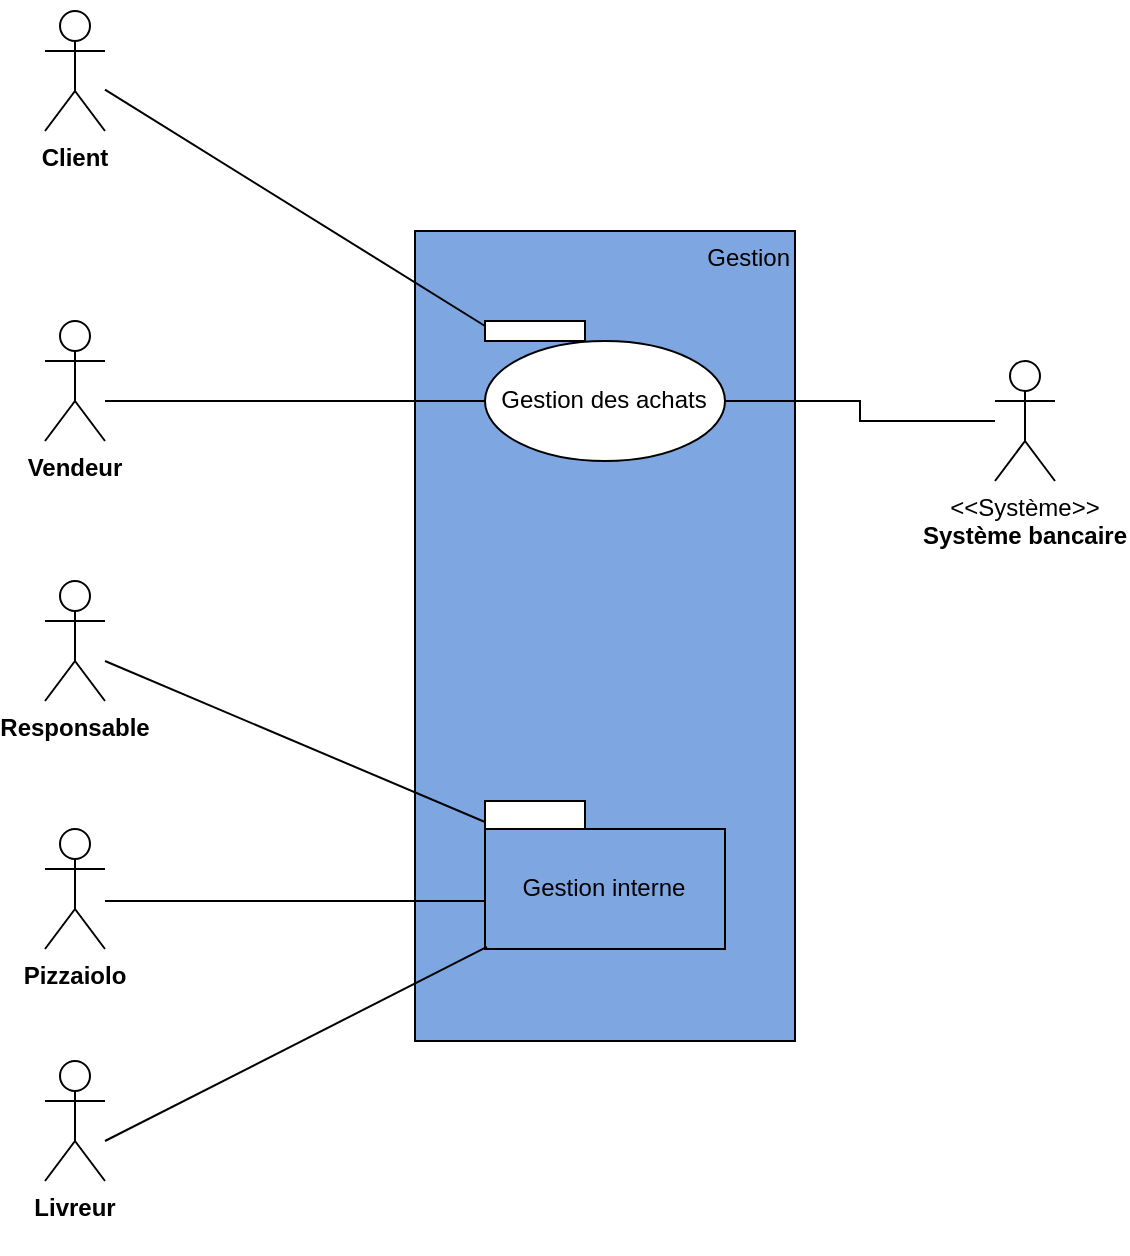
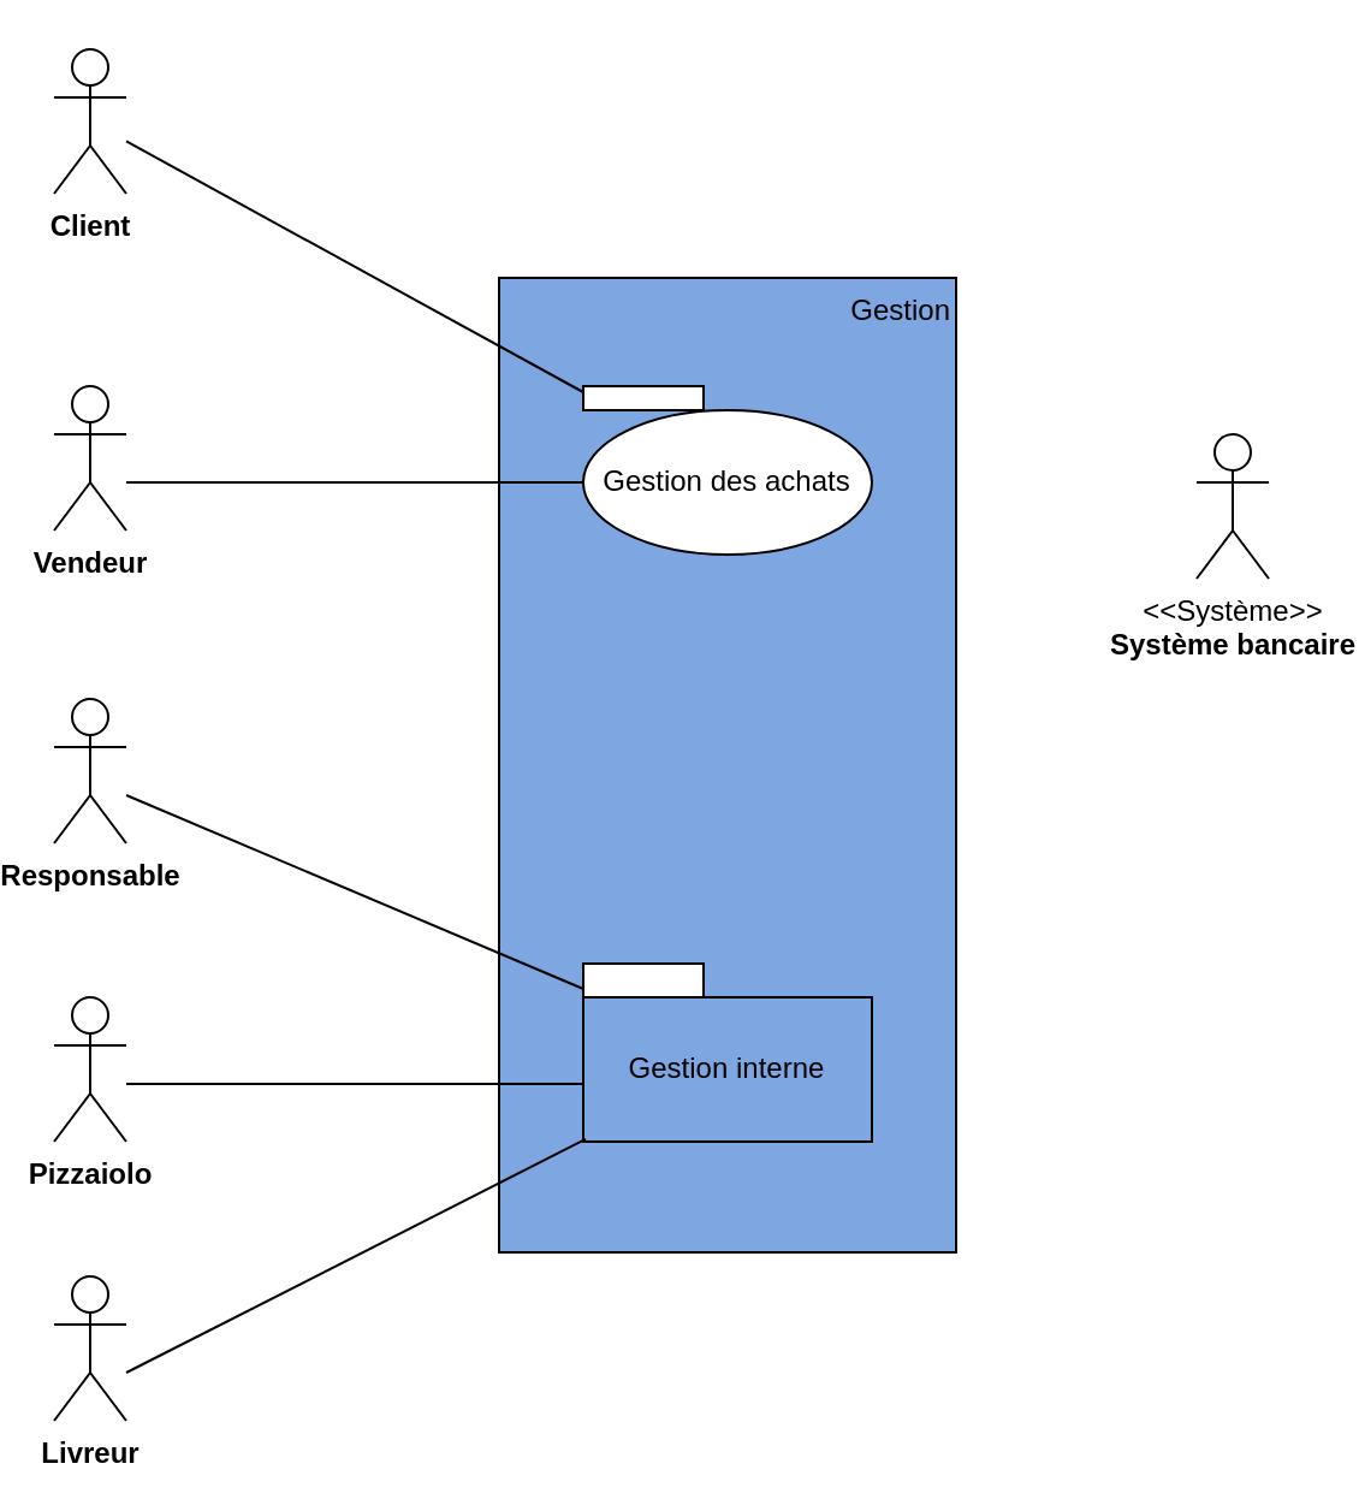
- <mxCell id="3" value="&lt;b&gt;Client&lt;/b&gt;&lt;br&gt;" style="shape=umlActor;verticalLabelPosition=bottom;labelBackgroundColor=#ffffff;verticalAlign=top;html=1;outlineConnect=0;" parent="1" vertex="1"><mxGeometry x="20" y="5" width="30" height="60" as="geometry" /></mxCell>
+ <mxCell id="3" value="&lt;b&gt;Client&lt;/b&gt;&lt;br&gt;" style="shape=umlActor;verticalLabelPosition=bottom;labelBackgroundColor=#ffffff;verticalAlign=top;html=1;outlineConnect=0;" parent="1" vertex="1"><mxGeometry x="20" y="20" width="30" height="60" as="geometry" /></mxCell>
- <mxCell id="12" value="" style="edgeStyle=orthogonalEdgeStyle;rounded=0;orthogonalLoop=1;jettySize=auto;html=1;endArrow=none;endFill=0;" parent="1" source="13" target="8" edge="1"><mxGeometry relative="1" as="geometry"><mxPoint x="685" y="310" as="targetPoint" /></mxGeometry></mxCell>
